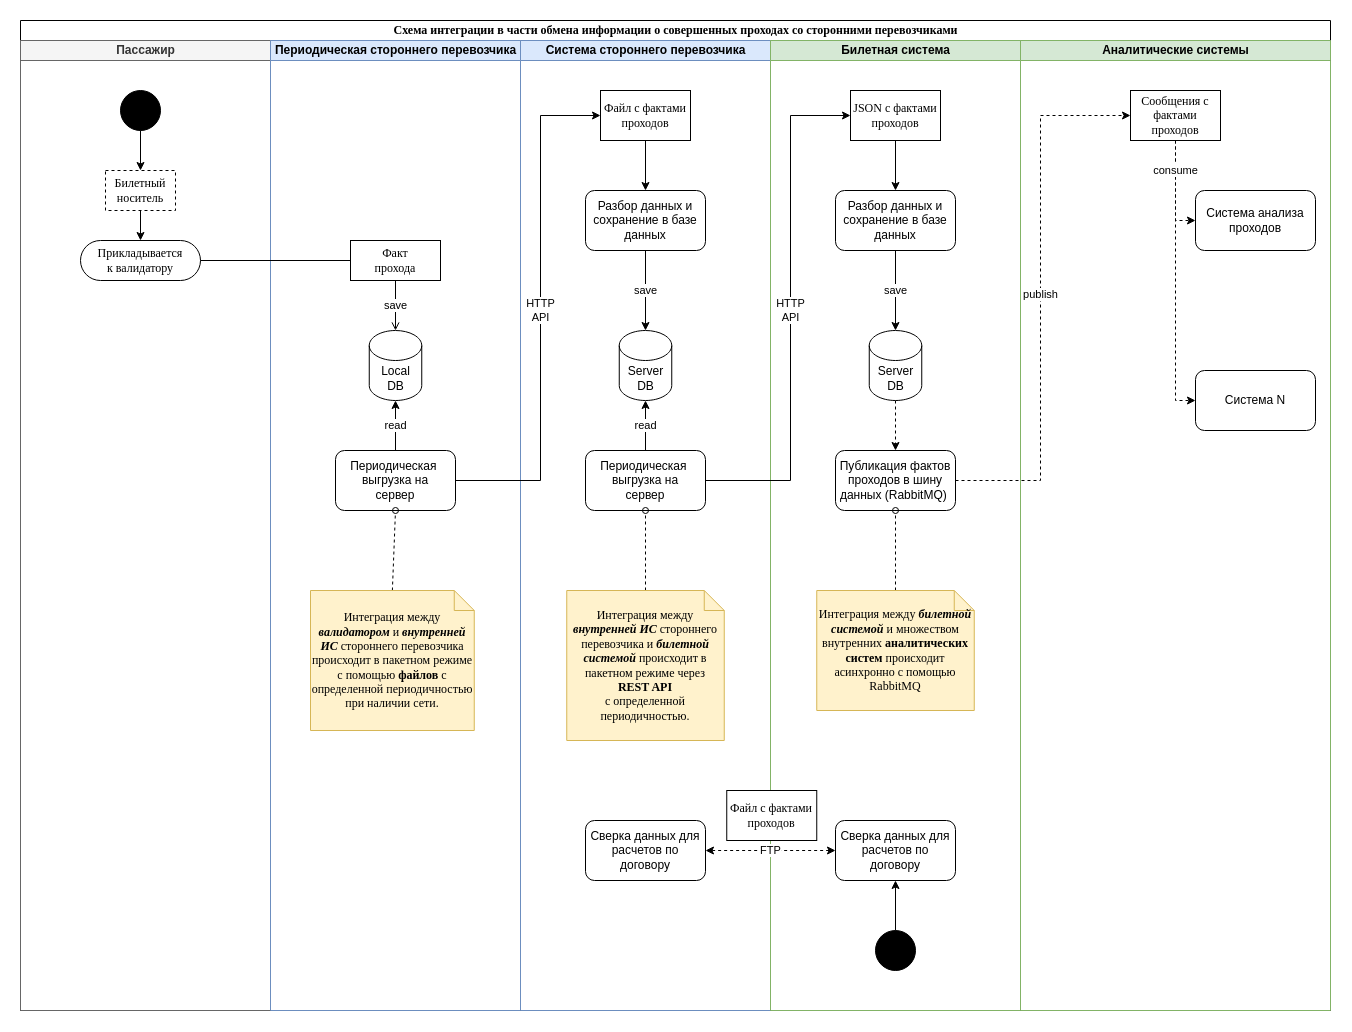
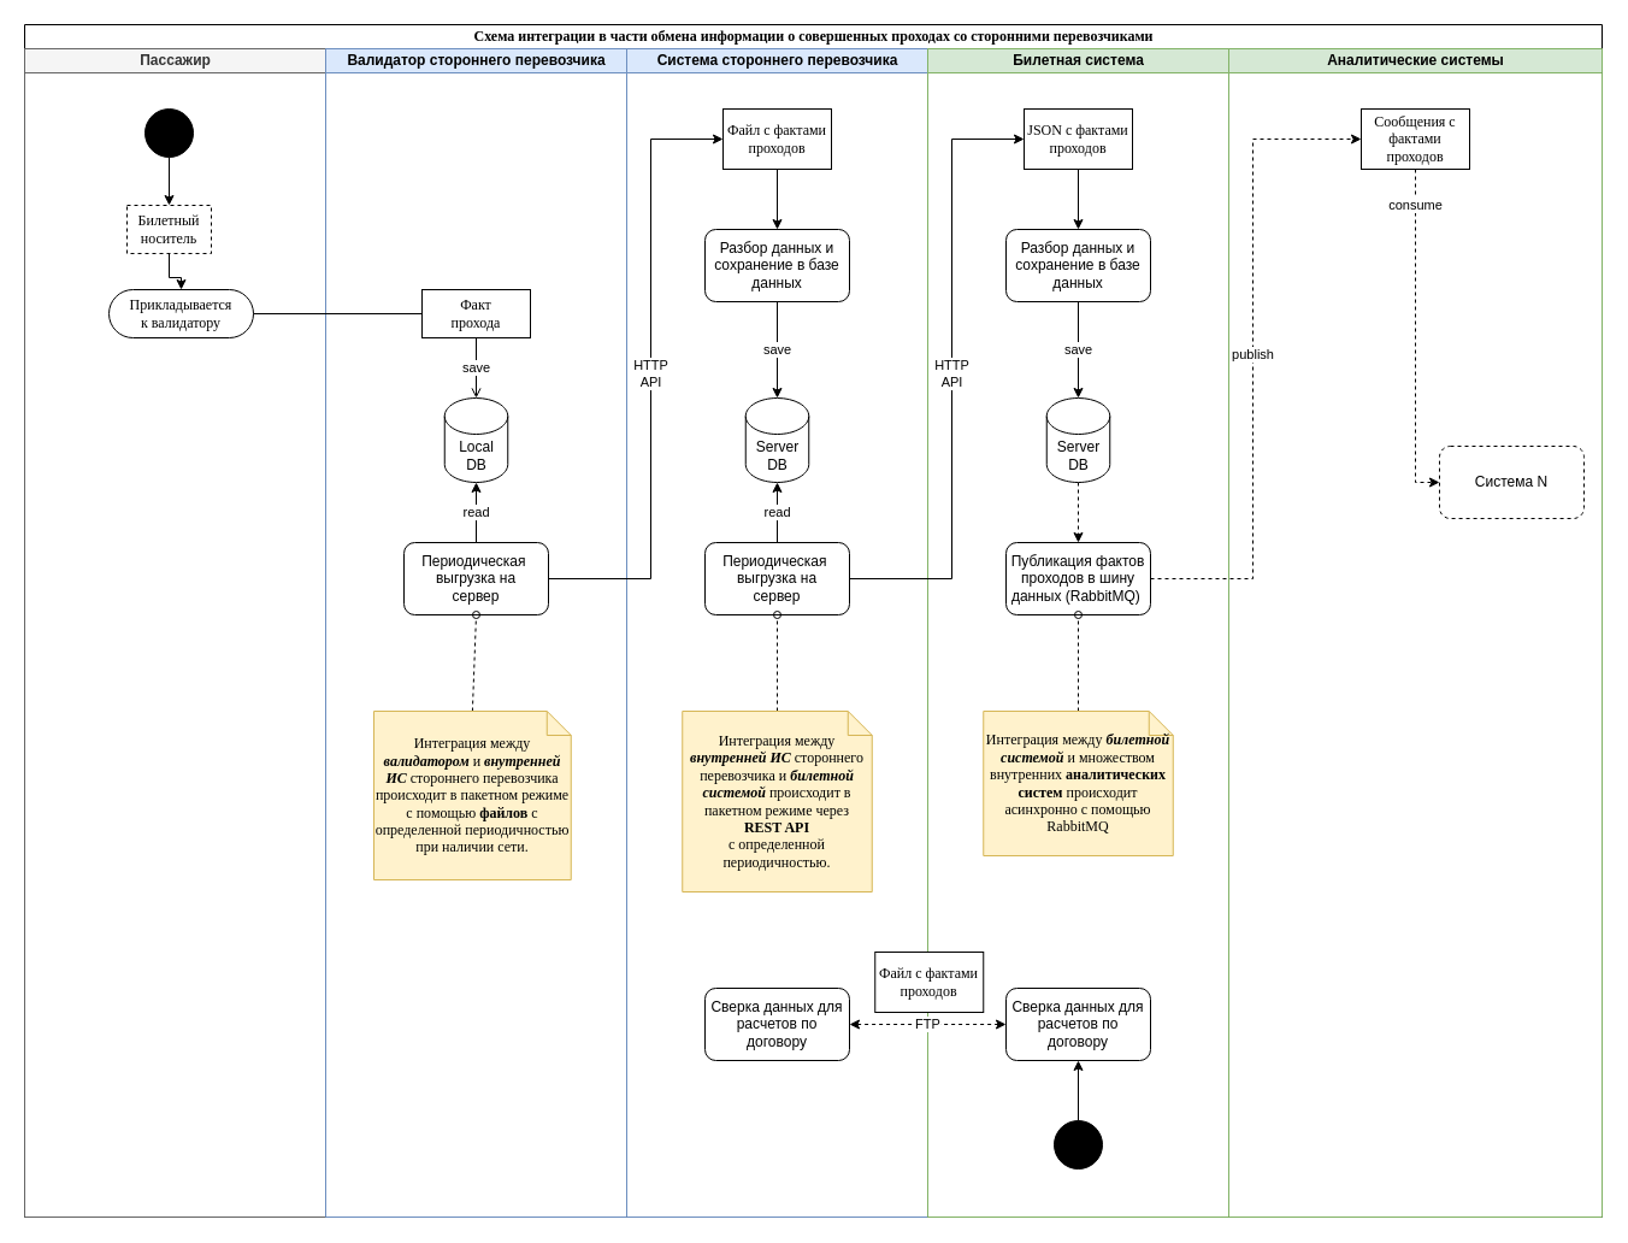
- <mxCell id="9" value="Периодическая стороннего перевозчика" style="swimlane;html=1;startSize=20;fillColor=#dae8fc;strokeColor=#6c8ebf;" parent="2" vertex="1"><mxGeometry x="250" y="20" width="250" height="970" as="geometry" /></mxCell>
+ <mxCell id="9" value="Валидатор стороннего перевозчика" style="swimlane;html=1;startSize=20;fillColor=#dae8fc;strokeColor=#6c8ebf;" parent="2" vertex="1"><mxGeometry x="250" y="20" width="250" height="970" as="geometry" /></mxCell>
- <mxCell id="45" style="edgeStyle=orthogonalEdgeStyle;rounded=0;orthogonalLoop=1;jettySize=auto;html=1;exitX=0.5;exitY=1;exitDx=0;exitDy=0;entryX=0;entryY=0.5;entryDx=0;entryDy=0;dashed=1;" parent="42" source="47" target="43" edge="1"><mxGeometry relative="1" as="geometry" /></mxCell>
- <mxCell id="43" value="Система анализа проходов" style="rounded=1;whiteSpace=wrap;html=1;" parent="42" vertex="1"><mxGeometry x="175" y="150" width="120" height="60" as="geometry" /></mxCell>
- <mxCell id="6" value="Прикладывается&lt;br&gt;к валидатору" style="rounded=1;whiteSpace=wrap;html=1;shadow=0;comic=0;labelBackgroundColor=none;strokeWidth=1;fontFamily=Verdana;fontSize=12;align=center;arcSize=50;" parent="3" vertex="1"><mxGeometry x="60" y="200" width="120" height="40" as="geometry" /></mxCell>
+ <mxCell id="6" value="Прикладывается&lt;br&gt;к валидатору" style="rounded=1;whiteSpace=wrap;html=1;shadow=0;comic=0;labelBackgroundColor=none;strokeWidth=1;fontFamily=Verdana;fontSize=12;align=center;arcSize=50;" parent="3" vertex="1"><mxGeometry x="70" y="200" width="120" height="40" as="geometry" /></mxCell>
- <mxCell id="44" value="Система N" style="rounded=1;whiteSpace=wrap;html=1;" parent="42" vertex="1"><mxGeometry x="175" y="330" width="120" height="60" as="geometry" /></mxCell>
+ <mxCell id="44" value="Система N" style="rounded=1;whiteSpace=wrap;html=1;dashed=1;" parent="42" vertex="1"><mxGeometry x="175" y="330" width="120" height="60" as="geometry" /></mxCell>
